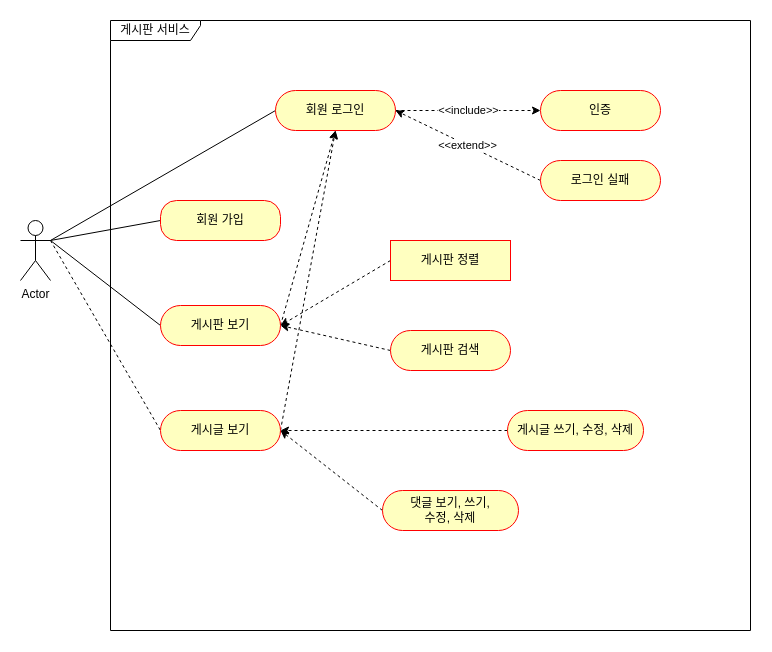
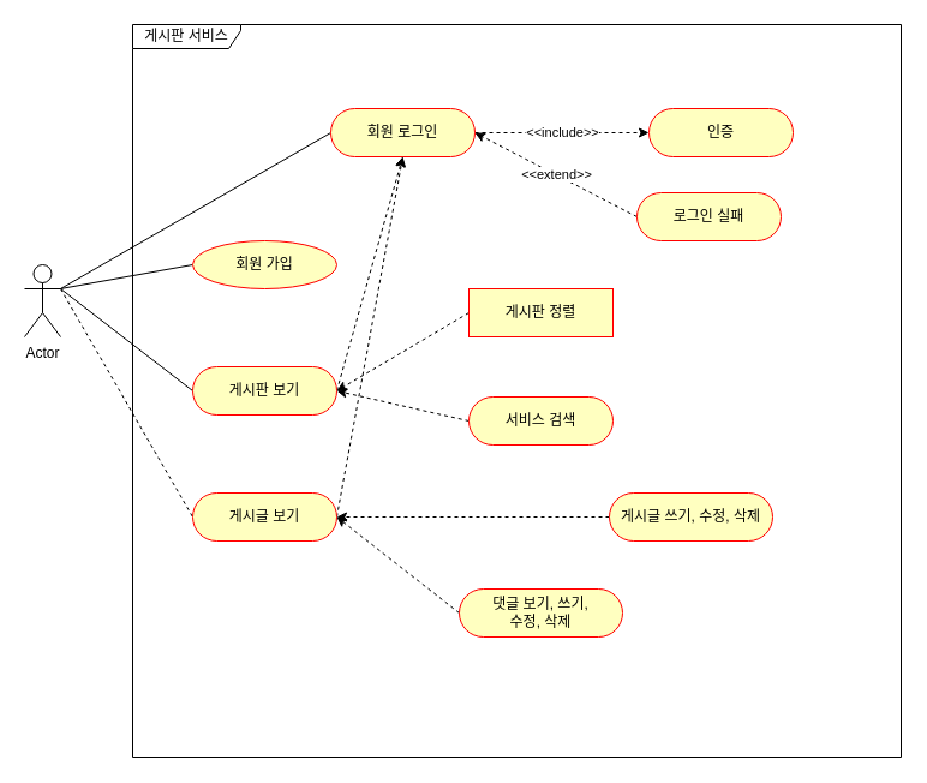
- <mxCell id="17" value="로그인 실패" style="rounded=1;whiteSpace=wrap;html=1;arcSize=50;fontColor=#000000;fillColor=#ffffc0;strokeColor=#ff0000;" vertex="1" parent="1"><mxGeometry x="540" y="160" width="120" height="40" as="geometry" /></mxCell>
+ <mxCell id="17" value="로그인 실패" style="rounded=1;whiteSpace=wrap;html=1;arcSize=50;fontColor=#000000;fillColor=#ffffc0;strokeColor=#ff0000;" vertex="1" parent="1"><mxGeometry x="530" y="160" width="120" height="40" as="geometry" /></mxCell>
- <mxCell id="7" value="회원 가입" style="rounded=1;whiteSpace=wrap;html=1;arcSize=40;fontColor=#000000;fillColor=#ffffc0;strokeColor=#ff0000;" vertex="1" parent="1"><mxGeometry x="160" y="200" width="120" height="40" as="geometry" /></mxCell>
+ <mxCell id="7" value="회원 가입" style="ellipse;whiteSpace=wrap;html=1;arcSize=40;fontColor=#000000;fillColor=#ffffc0;strokeColor=#ff0000;" vertex="1" parent="1"><mxGeometry x="160" y="200" width="120" height="40" as="geometry" /></mxCell>
- <mxCell id="21" value="게시판 검색" style="rounded=1;whiteSpace=wrap;html=1;arcSize=50;fontColor=#000000;fillColor=#ffffc0;strokeColor=#ff0000;" vertex="1" parent="1"><mxGeometry x="390" y="330" width="120" height="40" as="geometry" /></mxCell>
+ <mxCell id="21" value="서비스 검색" style="rounded=1;whiteSpace=wrap;html=1;arcSize=50;fontColor=#000000;fillColor=#ffffc0;strokeColor=#ff0000;" vertex="1" parent="1"><mxGeometry x="390" y="330" width="120" height="40" as="geometry" /></mxCell>
